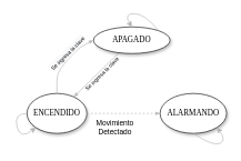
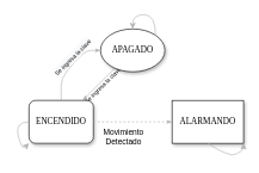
- <mxCell id="4" value="APAGADO" style="ellipse;whiteSpace=wrap;html=1;rounded=0;shadow=1;comic=0;labelBackgroundColor=none;strokeWidth=1;fontFamily=Verdana;fontSize=12;align=center;" parent="1" vertex="1"><mxGeometry x="140" y="40" width="115" height="40" as="geometry" /></mxCell>
+ <mxCell id="4" value="APAGADO" style="ellipse;whiteSpace=wrap;html=1;rounded=0;shadow=1;comic=0;labelBackgroundColor=none;strokeWidth=1;fontFamily=Verdana;fontSize=12;align=center;" parent="1" vertex="1"><mxGeometry x="140" y="40" width="90" height="60" as="geometry" /></mxCell>
- <mxCell id="6" value="ENCENDIDO" style="ellipse;whiteSpace=wrap;html=1;rounded=0;shadow=1;comic=0;labelBackgroundColor=none;strokeWidth=1;fontFamily=Verdana;fontSize=12;align=center;" parent="1" vertex="1"><mxGeometry x="40" y="140" width="90" height="60" as="geometry" /></mxCell>
+ <mxCell id="6" value="ENCENDIDO" style="whiteSpace=wrap;html=1;shadow=1;comic=0;labelBackgroundColor=none;strokeWidth=1;fontFamily=Verdana;fontSize=12;align=center;rounded=1;" parent="1" vertex="1"><mxGeometry x="40" y="140" width="90" height="60" as="geometry" /></mxCell>
- <mxCell id="5" value="ALARMANDO" style="ellipse;whiteSpace=wrap;html=1;rounded=0;shadow=1;comic=0;labelBackgroundColor=none;strokeWidth=1;fontFamily=Verdana;fontSize=12;align=center;" parent="1" vertex="1"><mxGeometry x="240" y="140" width="100" height="60" as="geometry" /></mxCell>
+ <mxCell id="5" value="ALARMANDO" style="whiteSpace=wrap;html=1;shadow=1;comic=0;labelBackgroundColor=none;strokeWidth=1;fontFamily=Verdana;fontSize=12;align=center;rounded=0;" parent="1" vertex="1"><mxGeometry x="240" y="140" width="100" height="60" as="geometry" /></mxCell>
